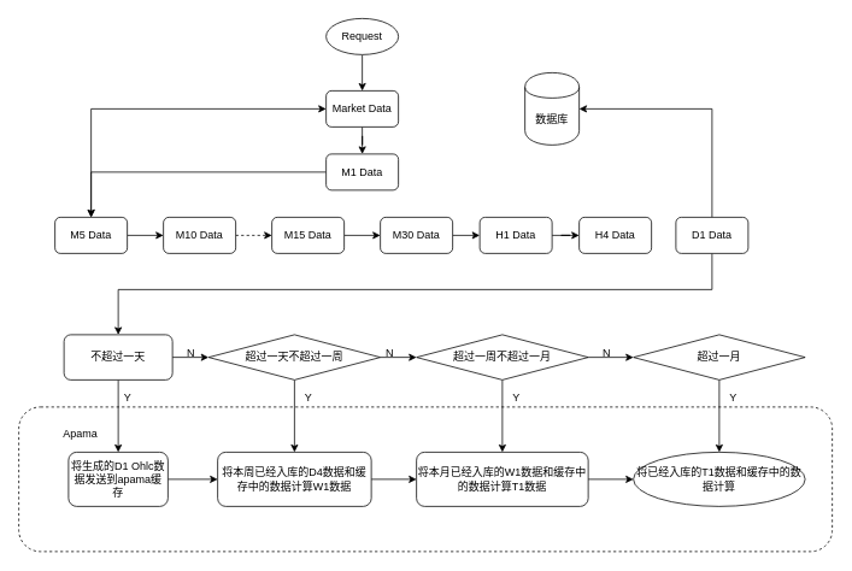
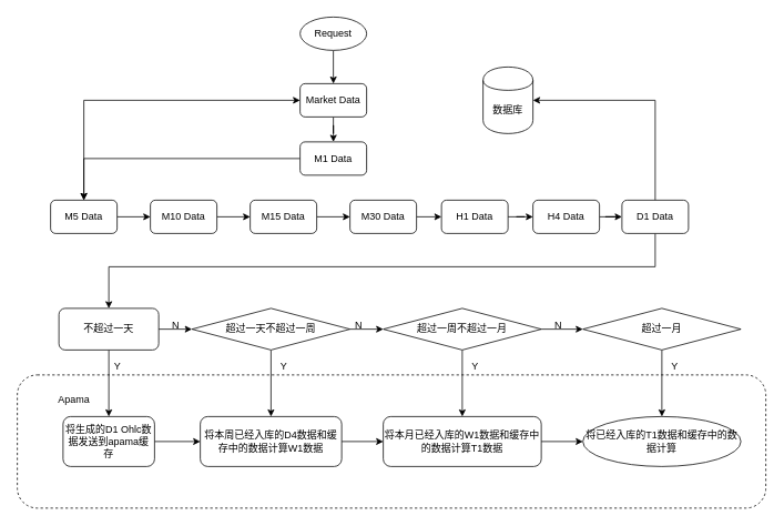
- <mxCell id="11" style="edgeStyle=orthogonalEdgeStyle;rounded=0;orthogonalLoop=1;jettySize=auto;html=1;entryX=0;entryY=0.5;entryDx=0;entryDy=0;startArrow=none;startFill=0;dashed=1;" edge="1" parent="1" source="12" target="14"><mxGeometry relative="1" as="geometry" /></mxCell>
+ <mxCell id="11" style="edgeStyle=orthogonalEdgeStyle;rounded=0;orthogonalLoop=1;jettySize=auto;html=1;entryX=0;entryY=0.5;entryDx=0;entryDy=0;startArrow=none;startFill=0;" edge="1" parent="1" source="12" target="14"><mxGeometry relative="1" as="geometry" /></mxCell>
+ <mxCell id="19" value="" style="edgeStyle=orthogonalEdgeStyle;rounded=0;orthogonalLoop=1;jettySize=auto;html=1;startArrow=none;startFill=0;" edge="1" parent="1" source="20" target="25"><mxGeometry relative="1" as="geometry" /></mxCell>
